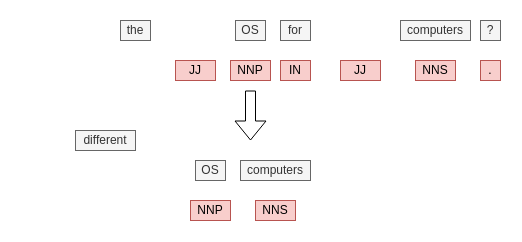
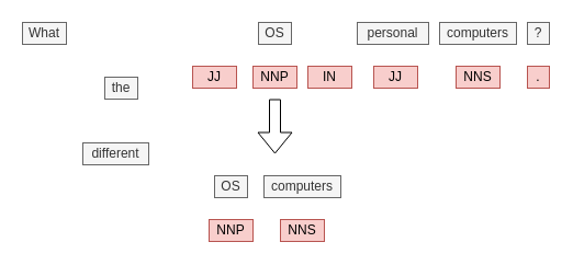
+ <mxCell id="2" value="What" style="text;html=1;strokeColor=#666666;fillColor=#f5f5f5;align=center;verticalAlign=middle;whiteSpace=wrap;rounded=0;fontColor=#333333;" vertex="1" parent="1"><mxGeometry x="20" y="20" width="40" height="20" as="geometry" /></mxCell>
- <mxCell id="3" value="the" style="text;html=1;strokeColor=#666666;fillColor=#f5f5f5;align=center;verticalAlign=middle;whiteSpace=wrap;rounded=0;fontColor=#333333;" vertex="1" parent="1"><mxGeometry x="120" y="20" width="30" height="20" as="geometry" /></mxCell>
+ <mxCell id="3" value="the" style="text;html=1;strokeColor=#666666;fillColor=#f5f5f5;align=center;verticalAlign=middle;whiteSpace=wrap;rounded=0;fontColor=#333333;" vertex="1" parent="1"><mxGeometry x="95" y="70" width="30" height="20" as="geometry" /></mxCell>
- <mxCell id="6" value="for" style="text;html=1;strokeColor=#666666;fillColor=#f5f5f5;align=center;verticalAlign=middle;whiteSpace=wrap;rounded=0;fontColor=#333333;" vertex="1" parent="1"><mxGeometry x="280" y="20" width="30" height="20" as="geometry" /></mxCell>
+ <mxCell id="4" value="personal" style="text;html=1;strokeColor=#666666;fillColor=#f5f5f5;align=center;verticalAlign=middle;whiteSpace=wrap;rounded=0;fontColor=#333333;" vertex="1" parent="1"><mxGeometry x="325" y="20" width="65" height="20" as="geometry" /></mxCell>
- <mxCell id="13" value="IN" style="text;html=1;strokeColor=#b85450;fillColor=#f8cecc;align=center;verticalAlign=middle;whiteSpace=wrap;rounded=0;" vertex="1" parent="1"><mxGeometry x="280" y="60" width="30" height="20" as="geometry" /></mxCell>
+ <mxCell id="13" value="IN" style="text;html=1;strokeColor=#b85450;fillColor=#f8cecc;align=center;verticalAlign=middle;whiteSpace=wrap;rounded=0;" vertex="1" parent="1"><mxGeometry x="280" y="60" width="40" height="20" as="geometry" /></mxCell>
